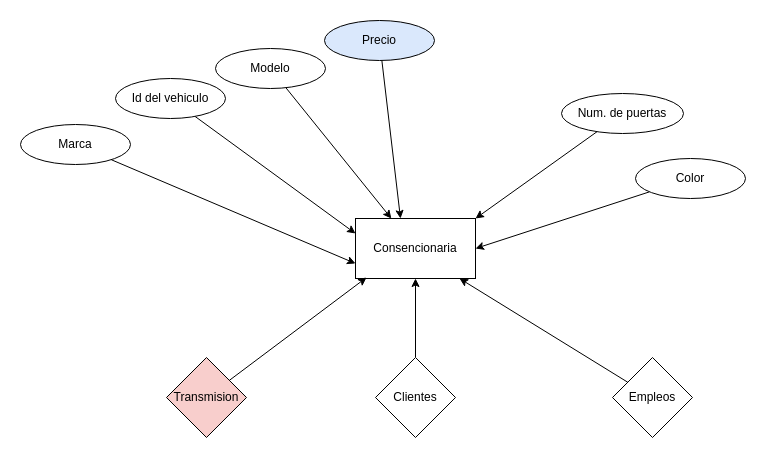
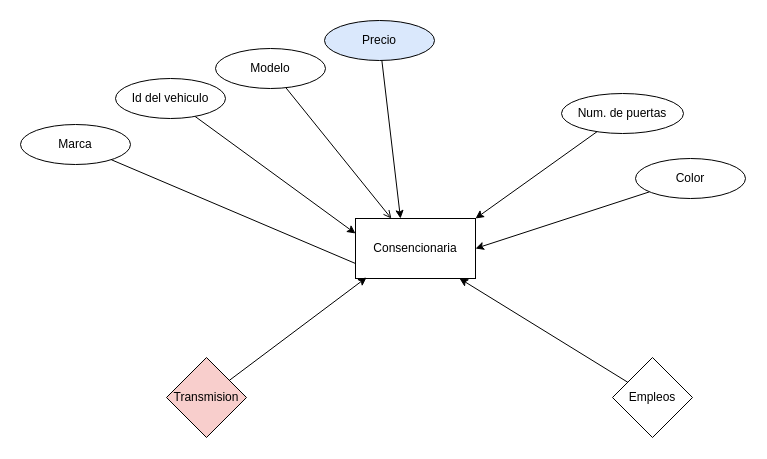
- <mxCell id="7" style="rounded=0;orthogonalLoop=1;jettySize=auto;html=1;" edge="1" parent="1" source="8" target="2"><mxGeometry relative="1" as="geometry" /></mxCell>
+ <mxCell id="7" style="rounded=0;orthogonalLoop=1;jettySize=auto;html=1;endArrow=open;" edge="1" parent="1" source="8" target="2"><mxGeometry relative="1" as="geometry" /></mxCell>
- <mxCell id="3" style="rounded=0;orthogonalLoop=1;jettySize=auto;html=1;entryX=0;entryY=0.75;entryDx=0;entryDy=0;" edge="1" parent="1" source="4" target="2"><mxGeometry relative="1" as="geometry" /></mxCell>
+ <mxCell id="3" style="rounded=0;orthogonalLoop=1;jettySize=auto;html=1;entryX=0;entryY=0.75;entryDx=0;entryDy=0;endArrow=none;" edge="1" parent="1" source="4" target="2"><mxGeometry relative="1" as="geometry" /></mxCell>
- <mxCell id="16" style="edgeStyle=none;rounded=0;orthogonalLoop=1;jettySize=auto;html=1;" edge="1" parent="1" source="17" target="2"><mxGeometry relative="1" as="geometry" /></mxCell>
- <mxCell id="17" value="Clientes" style="rhombus;whiteSpace=wrap;html=1;" vertex="1" parent="1"><mxGeometry x="375" y="357" width="80" height="80" as="geometry" /></mxCell>
